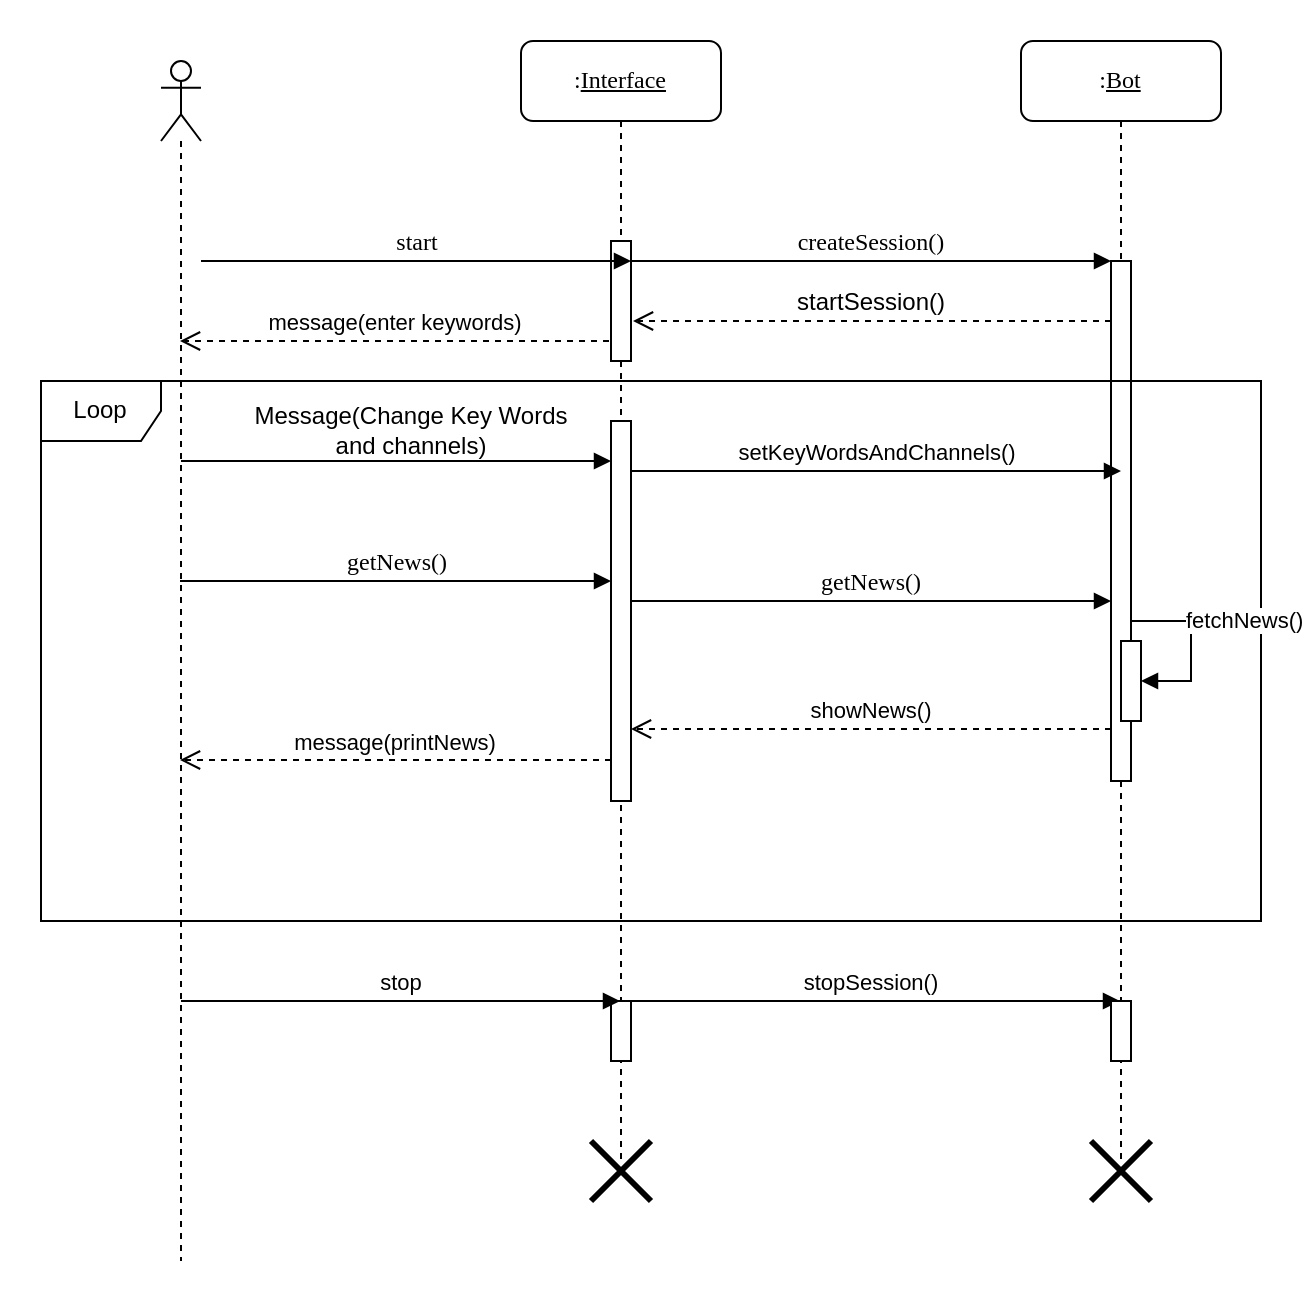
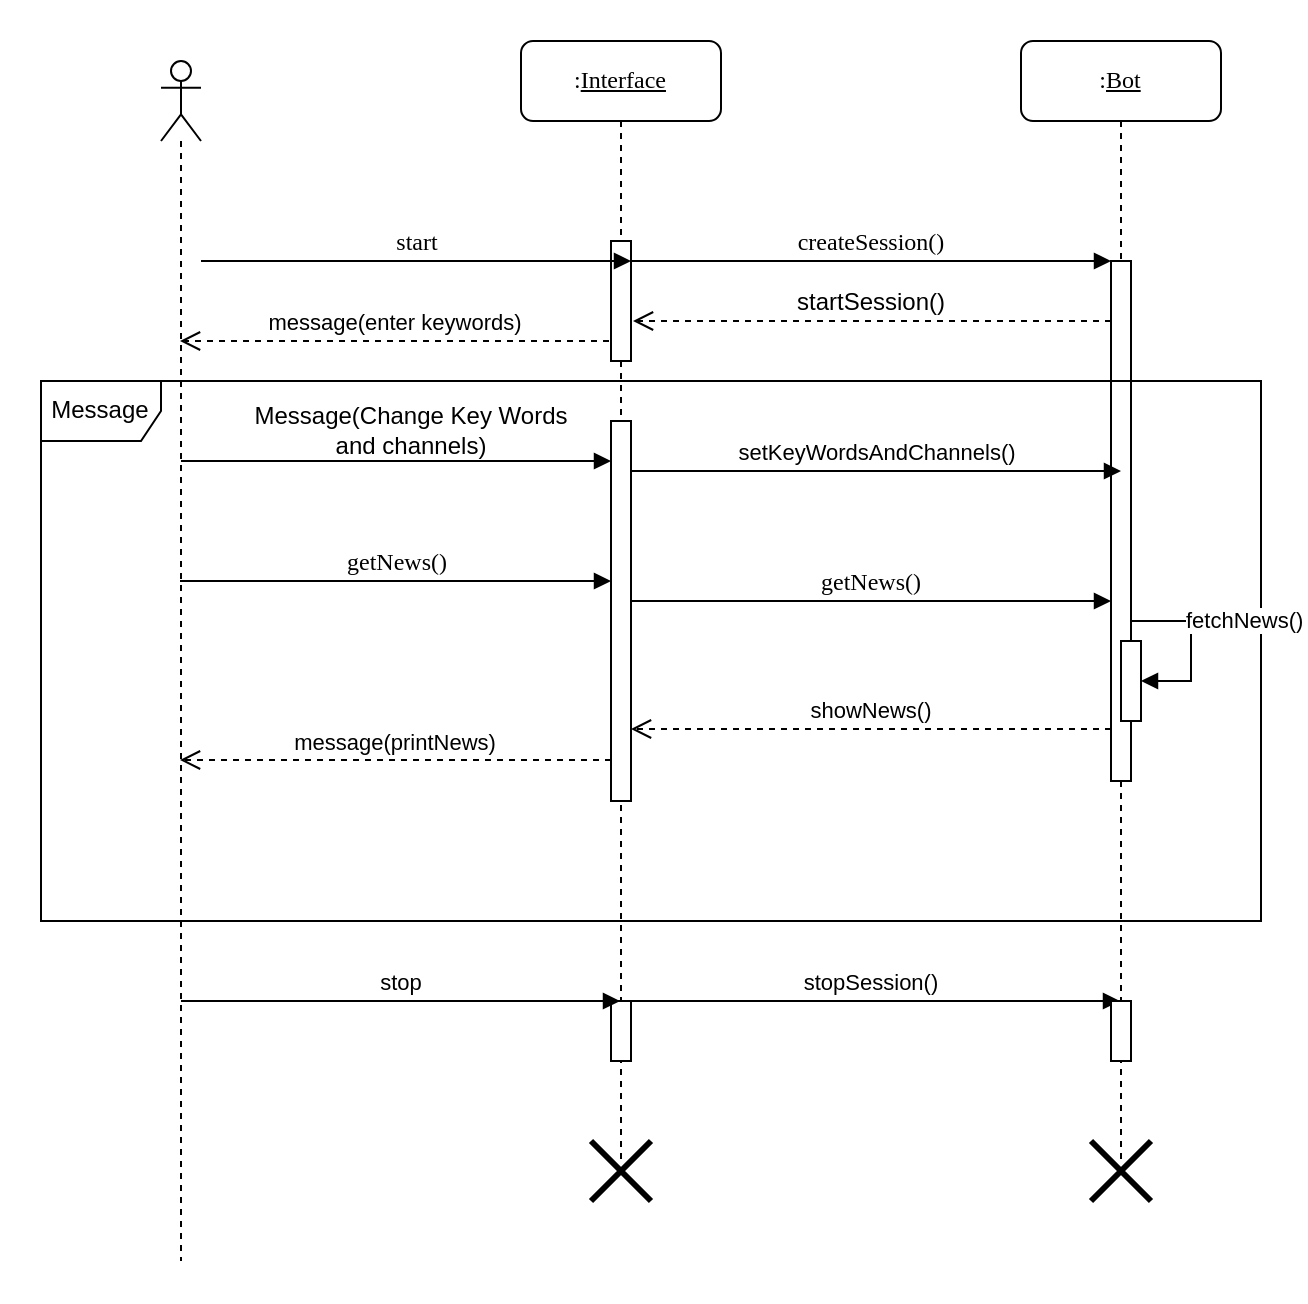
- <mxCell id="22" value="Loop" style="shape=umlFrame;whiteSpace=wrap;html=1;pointerEvents=0;" vertex="1" parent="2"><mxGeometry y="170" width="610" height="270" as="geometry" /></mxCell>
+ <mxCell id="22" value="Message" style="shape=umlFrame;whiteSpace=wrap;html=1;pointerEvents=0;" vertex="1" parent="2"><mxGeometry y="170" width="610" height="270" as="geometry" /></mxCell>
